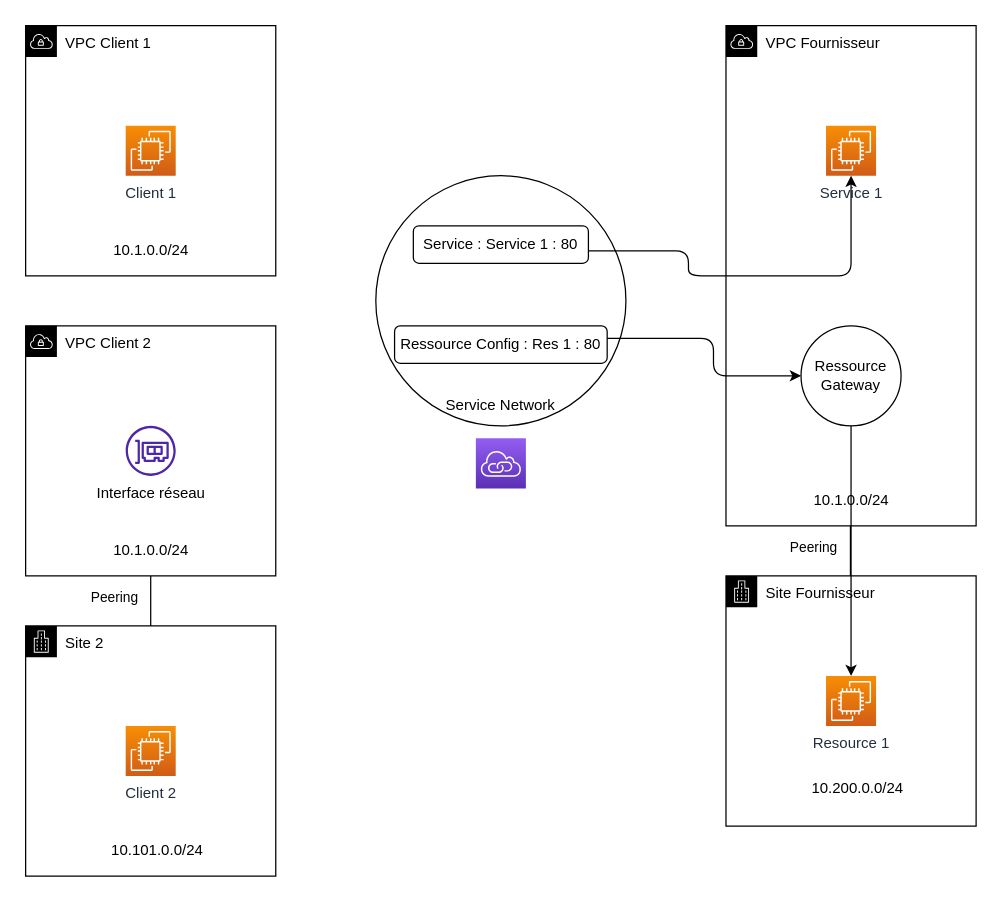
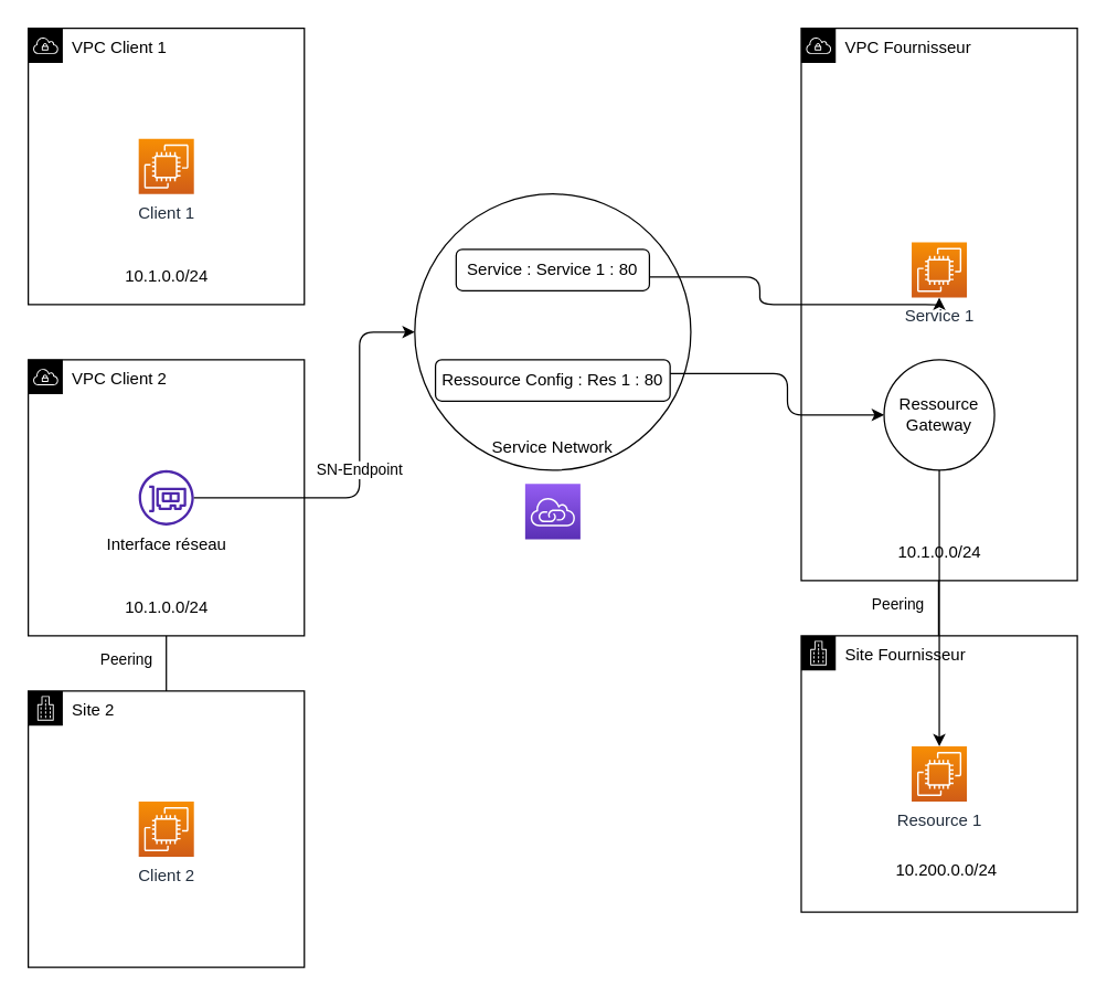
- <mxCell id="15" value="Service 1" style="sketch=0;points=[[0,0,0],[0.25,0,0],[0.5,0,0],[0.75,0,0],[1,0,0],[0,1,0],[0.25,1,0],[0.5,1,0],[0.75,1,0],[1,1,0],[0,0.25,0],[0,0.5,0],[0,0.75,0],[1,0.25,0],[1,0.5,0],[1,0.75,0]];outlineConnect=0;fontColor=#232F3E;gradientColor=#F78E04;gradientDirection=north;fillColor=#D05C17;strokeColor=#ffffff;dashed=0;verticalLabelPosition=bottom;verticalAlign=top;align=center;html=1;fontSize=12;fontStyle=0;aspect=fixed;shape=mxgraph.aws4.resourceIcon;resIcon=mxgraph.aws4.ec2;" parent="14" vertex="1"><mxGeometry x="80" y="80" width="40" height="40" as="geometry" /></mxCell>
+ <mxCell id="15" value="Service 1" style="sketch=0;points=[[0,0,0],[0.25,0,0],[0.5,0,0],[0.75,0,0],[1,0,0],[0,1,0],[0.25,1,0],[0.5,1,0],[0.75,1,0],[1,1,0],[0,0.25,0],[0,0.5,0],[0,0.75,0],[1,0.25,0],[1,0.5,0],[1,0.75,0]];outlineConnect=0;fontColor=#232F3E;gradientColor=#F78E04;gradientDirection=north;fillColor=#D05C17;strokeColor=#ffffff;dashed=0;verticalLabelPosition=bottom;verticalAlign=top;align=center;html=1;fontSize=12;fontStyle=0;aspect=fixed;shape=mxgraph.aws4.resourceIcon;resIcon=mxgraph.aws4.ec2;" parent="14" vertex="1"><mxGeometry x="80" y="155" width="40" height="40" as="geometry" /></mxCell>
+ <mxCell id="21" value="SN-Endpoint" style="endArrow=classic;html=1;edgeStyle=orthogonalEdgeStyle;" parent="1" source="6" target="11" edge="1"><mxGeometry relative="1" as="geometry"><Array as="points"><mxPoint x="260" y="360" /><mxPoint x="260" y="240" /></Array></mxGeometry></mxCell>
- <mxCell id="10" value="10.101.0.0/24" style="text;html=1;align=center;verticalAlign=middle;resizable=0;points=[];autosize=1;" parent="8" vertex="1"><mxGeometry x="60" y="170" width="90" height="20" as="geometry" /></mxCell>
